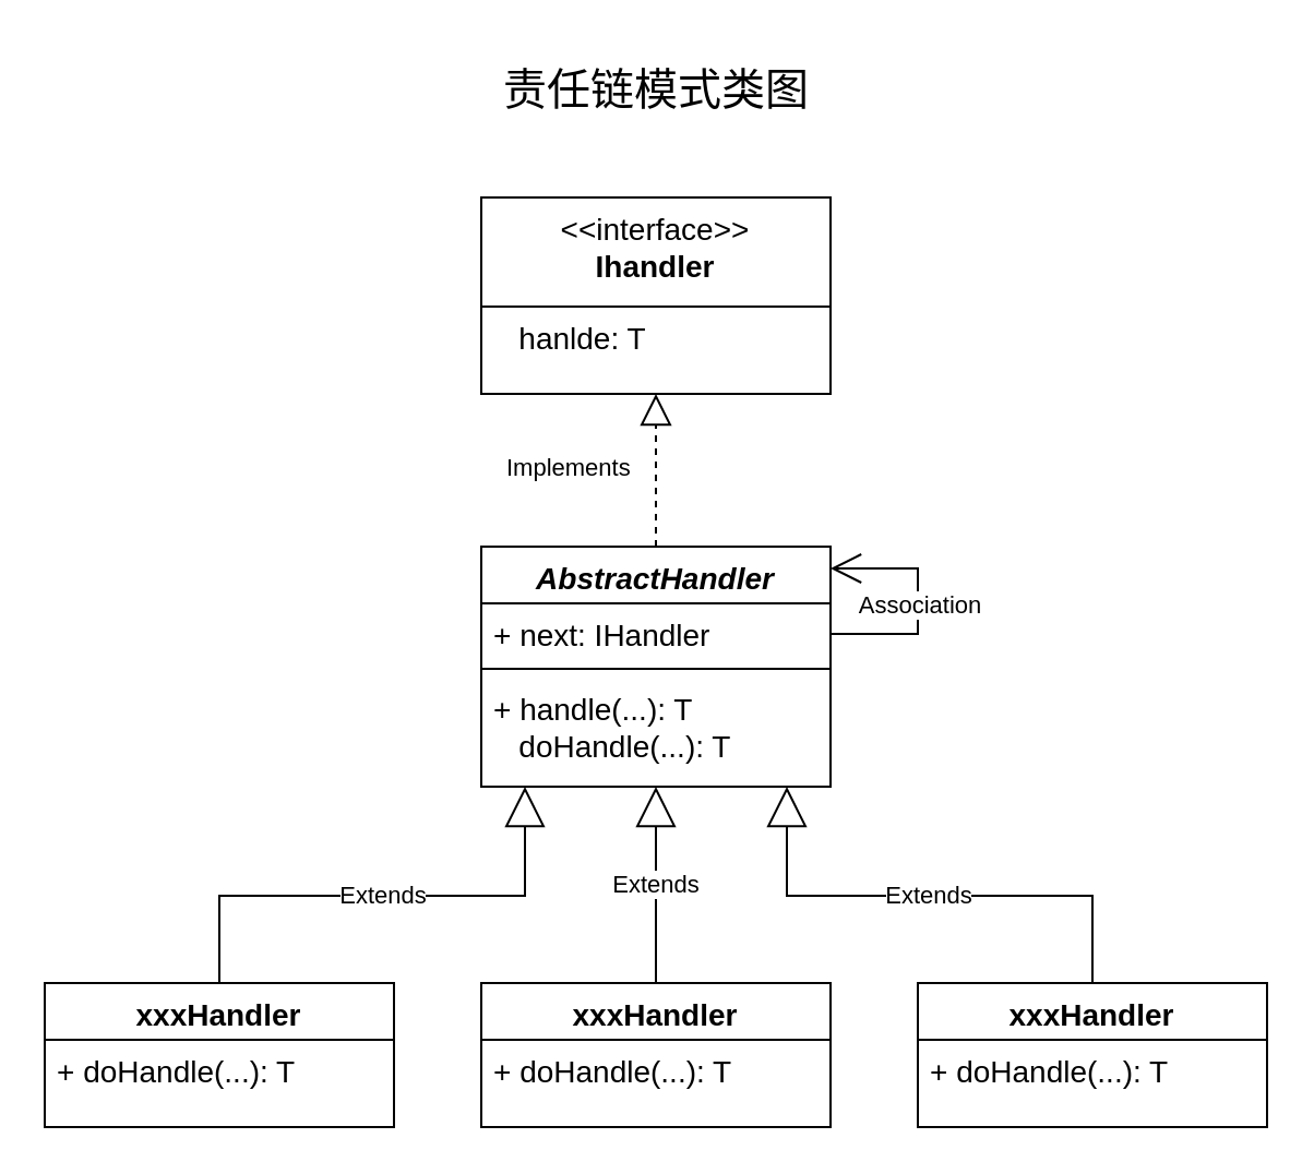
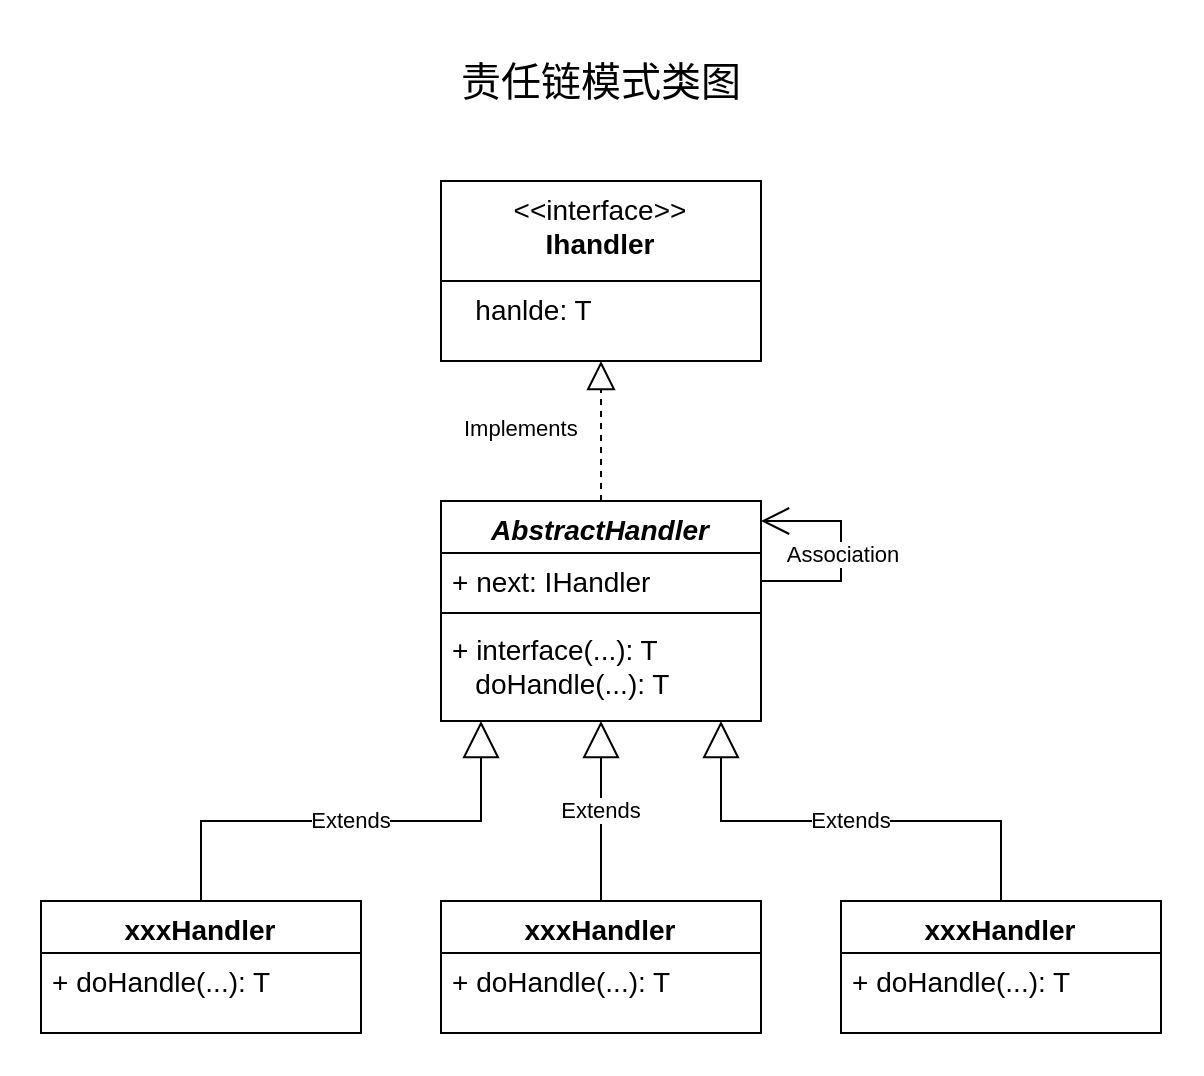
- <mxCell id="7" value="+ handle(...): T&lt;br&gt;&amp;nbsp; &amp;nbsp;doHandle(...): T" style="text;strokeColor=none;fillColor=none;align=left;verticalAlign=top;spacingLeft=4;spacingRight=4;overflow=hidden;rotatable=0;points=[[0,0.5],[1,0.5]];portConstraint=eastwest;whiteSpace=wrap;html=1;fontSize=14;" vertex="1" parent="4"><mxGeometry y="60" width="160" height="50" as="geometry" /></mxCell>
+ <mxCell id="7" value="+ interface(...): T&lt;br&gt;&amp;nbsp; &amp;nbsp;doHandle(...): T" style="text;strokeColor=none;fillColor=none;align=left;verticalAlign=top;spacingLeft=4;spacingRight=4;overflow=hidden;rotatable=0;points=[[0,0.5],[1,0.5]];portConstraint=eastwest;whiteSpace=wrap;html=1;fontSize=14;" vertex="1" parent="4"><mxGeometry y="60" width="160" height="50" as="geometry" /></mxCell>
